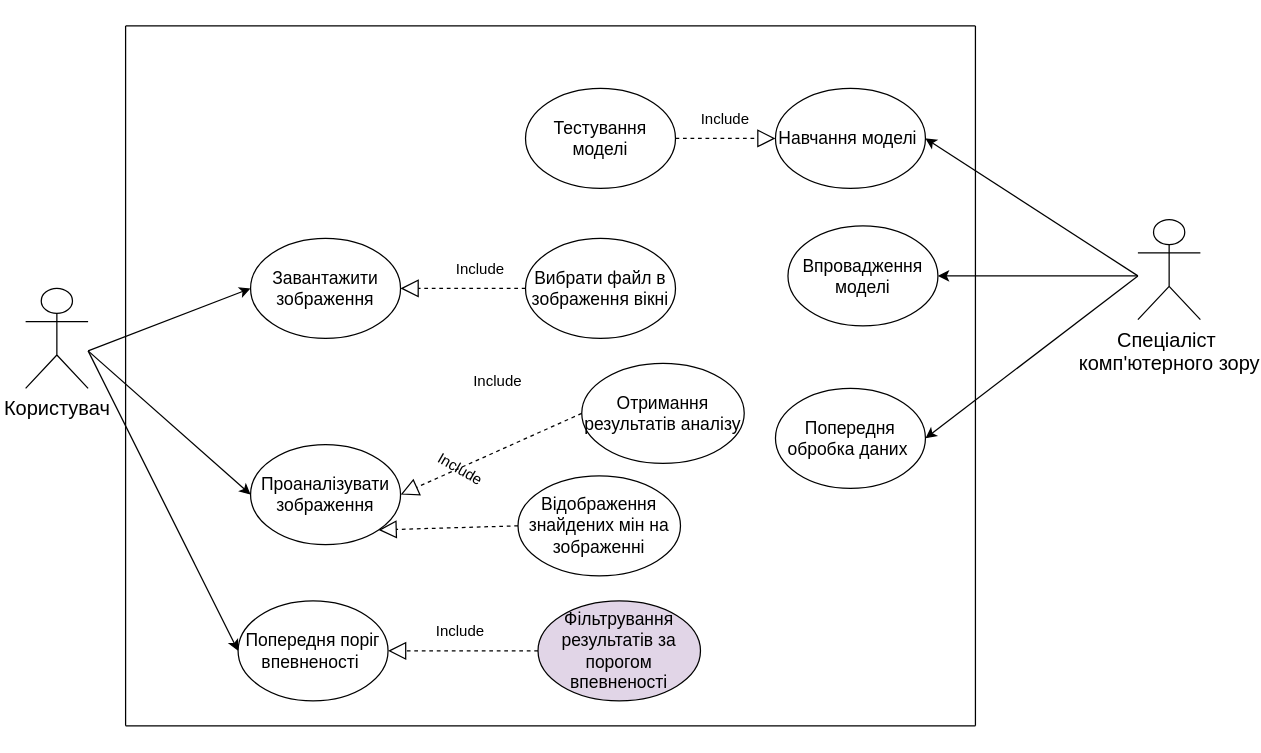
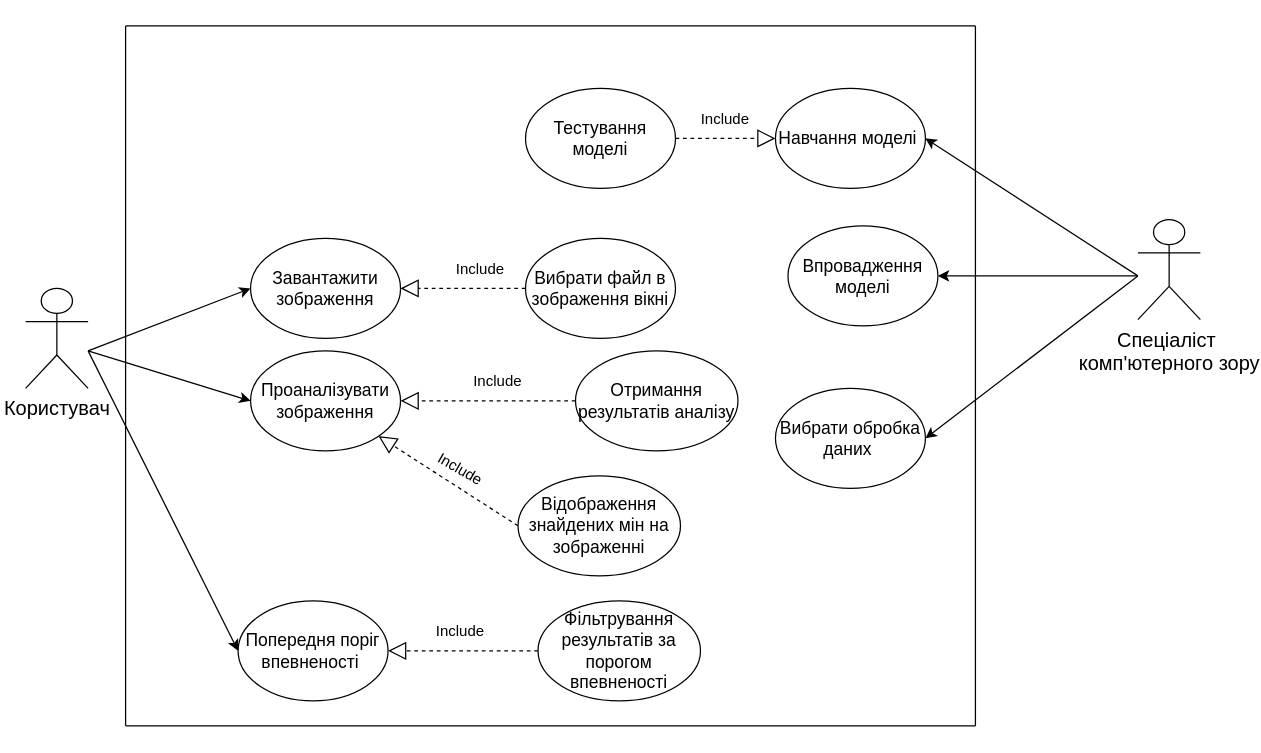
- <mxCell id="13" value="&lt;font style=&quot;font-size: 14px;&quot;&gt;Отримання результатів аналізу&lt;/font&gt;" style="ellipse;whiteSpace=wrap;html=1;" vertex="1" parent="1"><mxGeometry x="465" y="290" width="130" height="80" as="geometry" /></mxCell>
+ <mxCell id="13" value="&lt;font style=&quot;font-size: 14px;&quot;&gt;Отримання результатів аналізу&lt;/font&gt;" style="ellipse;whiteSpace=wrap;html=1;" vertex="1" parent="1"><mxGeometry x="460" y="280" width="130" height="80" as="geometry" /></mxCell>
- <mxCell id="23" value="&lt;font style=&quot;font-size: 14px;&quot;&gt;Попередня обробка даних&amp;nbsp;&lt;/font&gt;" style="ellipse;whiteSpace=wrap;html=1;" vertex="1" parent="1"><mxGeometry x="620" y="310" width="120" height="80" as="geometry" /></mxCell>
+ <mxCell id="23" value="&lt;font style=&quot;font-size: 14px;&quot;&gt;Вибрати обробка даних&amp;nbsp;&lt;/font&gt;" style="ellipse;whiteSpace=wrap;html=1;" vertex="1" parent="1"><mxGeometry x="620" y="310" width="120" height="80" as="geometry" /></mxCell>
- <mxCell id="7" value="&lt;font style=&quot;font-size: 14px;&quot;&gt;Проаналізувати зображення&lt;/font&gt;" style="ellipse;whiteSpace=wrap;html=1;" vertex="1" parent="1"><mxGeometry x="200" y="355" width="120" height="80" as="geometry" /></mxCell>
+ <mxCell id="7" value="&lt;font style=&quot;font-size: 14px;&quot;&gt;Проаналізувати зображення&lt;/font&gt;" style="ellipse;whiteSpace=wrap;html=1;" vertex="1" parent="1"><mxGeometry x="200" y="280" width="120" height="80" as="geometry" /></mxCell>
- <mxCell id="12" value="&lt;font style=&quot;font-size: 14px;&quot;&gt;Фільтрування результатів за порогом впевненості&lt;/font&gt;" style="ellipse;whiteSpace=wrap;html=1;fillColor=#e1d5e7;" vertex="1" parent="1"><mxGeometry x="430" y="480" width="130" height="80" as="geometry" /></mxCell>
+ <mxCell id="12" value="&lt;font style=&quot;font-size: 14px;&quot;&gt;Фільтрування результатів за порогом впевненості&lt;/font&gt;" style="ellipse;whiteSpace=wrap;html=1;" vertex="1" parent="1"><mxGeometry x="430" y="480" width="130" height="80" as="geometry" /></mxCell>
